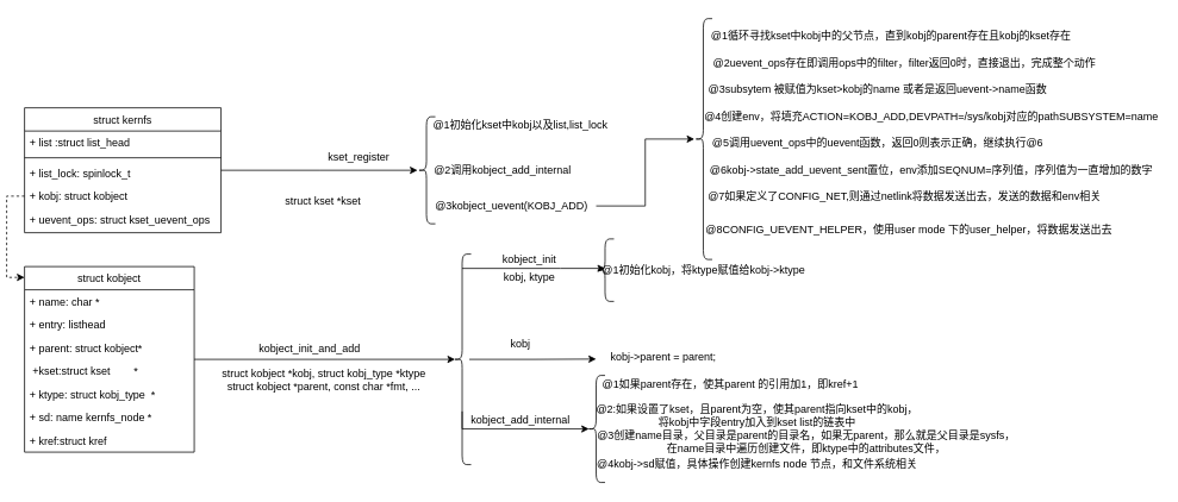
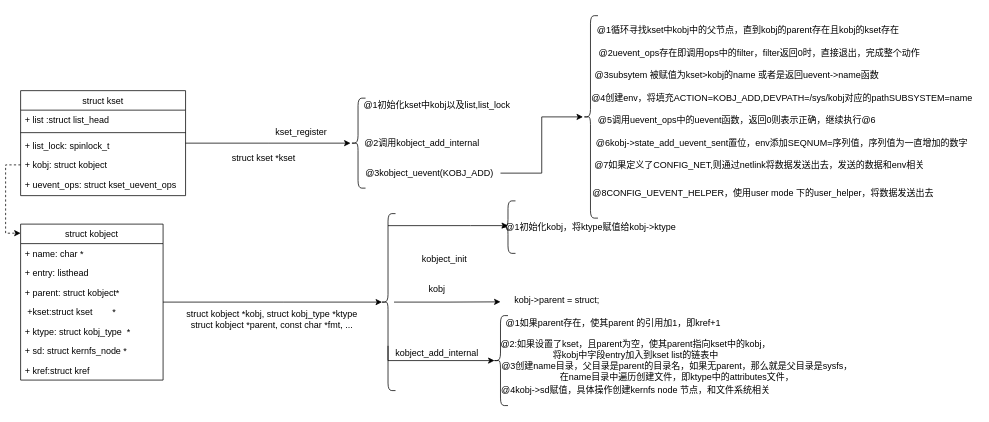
- <mxCell id="30" value="struct kernfs" style="swimlane;fontStyle=0;align=center;verticalAlign=top;childLayout=stackLayout;horizontal=1;startSize=26;horizontalStack=0;resizeParent=1;resizeParentMax=0;resizeLast=0;collapsible=1;marginBottom=0;" vertex="1" parent="1"><mxGeometry x="20" y="120" width="220" height="140" as="geometry" /></mxCell>
+ <mxCell id="30" value="struct kset" style="swimlane;fontStyle=0;align=center;verticalAlign=top;childLayout=stackLayout;horizontal=1;startSize=26;horizontalStack=0;resizeParent=1;resizeParentMax=0;resizeLast=0;collapsible=1;marginBottom=0;" vertex="1" parent="1"><mxGeometry x="20" y="120" width="220" height="140" as="geometry" /></mxCell>
- <mxCell id="38" value="struct kset *kset" style="text;html=1;align=center;verticalAlign=middle;resizable=0;points=[];autosize=1;" vertex="1" parent="1"><mxGeometry x="304" y="215" width="100" height="20" as="geometry" /></mxCell>
+ <mxCell id="38" value="struct kset *kset" style="text;html=1;align=center;verticalAlign=middle;resizable=0;points=[];autosize=1;" vertex="1" parent="1"><mxGeometry x="294" y="200" width="100" height="20" as="geometry" /></mxCell>
- <mxCell id="16" value="kobject_init" style="text;html=1;align=center;verticalAlign=middle;resizable=0;points=[];autosize=1;" vertex="1" parent="1"><mxGeometry x="550" y="280" width="70" height="20" as="geometry" /></mxCell>
+ <mxCell id="16" value="kobject_init" style="text;html=1;align=center;verticalAlign=middle;resizable=0;points=[];autosize=1;" vertex="1" parent="1"><mxGeometry x="550" y="335" width="70" height="20" as="geometry" /></mxCell>
- <mxCell id="17" value="kobj, ktype" style="text;html=1;align=center;verticalAlign=middle;resizable=0;points=[];autosize=1;" vertex="1" parent="1"><mxGeometry x="550" y="300" width="70" height="20" as="geometry" /></mxCell>
- <mxCell id="15" value="kobject_init_and_add" style="text;html=1;align=center;verticalAlign=middle;resizable=0;points=[];autosize=1;" vertex="1" parent="1"><mxGeometry x="274" y="380" width="130" height="20" as="geometry" /></mxCell>
- <mxCell id="21" value="kobj-&amp;gt;parent = parent;" style="text;html=1;align=center;verticalAlign=middle;resizable=0;points=[];autosize=1;" vertex="1" parent="1"><mxGeometry x="670" y="390" width="130" height="20" as="geometry" /></mxCell>
+ <mxCell id="21" value="kobj-&amp;gt;parent = struct;" style="text;html=1;align=center;verticalAlign=middle;resizable=0;points=[];autosize=1;" vertex="1" parent="1"><mxGeometry x="670" y="390" width="130" height="20" as="geometry" /></mxCell>
- <mxCell id="8" value="+ sd: name kernfs_node *" style="text;strokeColor=none;fillColor=none;align=left;verticalAlign=top;spacingLeft=4;spacingRight=4;overflow=hidden;rotatable=0;points=[[0,0.5],[1,0.5]];portConstraint=eastwest;" vertex="1" parent="2"><mxGeometry y="156" width="190" height="26" as="geometry" /></mxCell>
+ <mxCell id="8" value="+ sd: struct kernfs_node *" style="text;strokeColor=none;fillColor=none;align=left;verticalAlign=top;spacingLeft=4;spacingRight=4;overflow=hidden;rotatable=0;points=[[0,0.5],[1,0.5]];portConstraint=eastwest;" vertex="1" parent="2"><mxGeometry y="156" width="190" height="26" as="geometry" /></mxCell>
